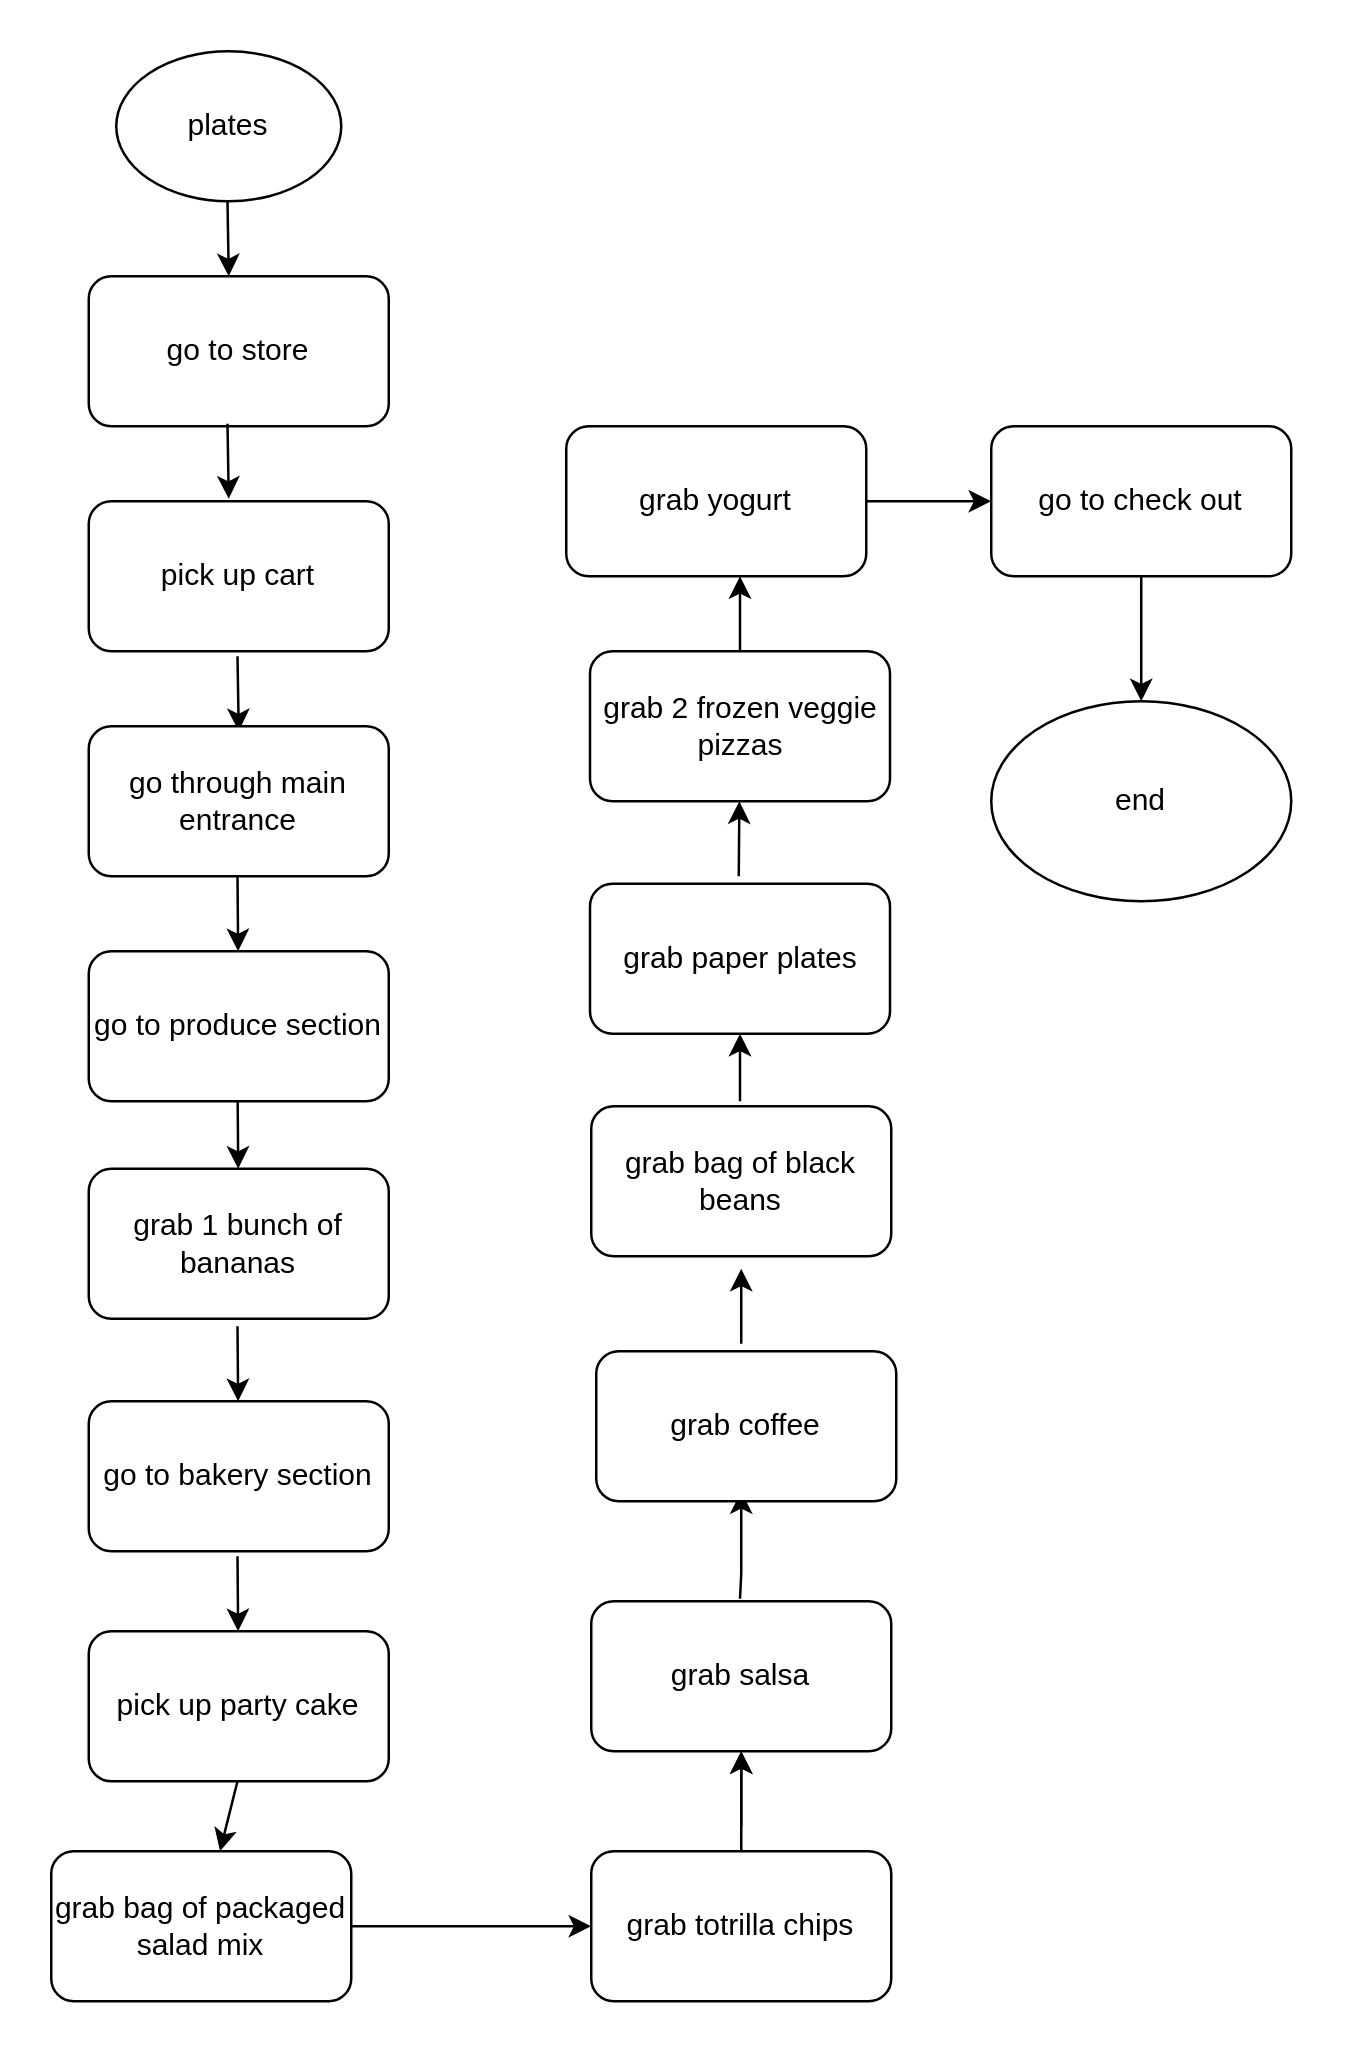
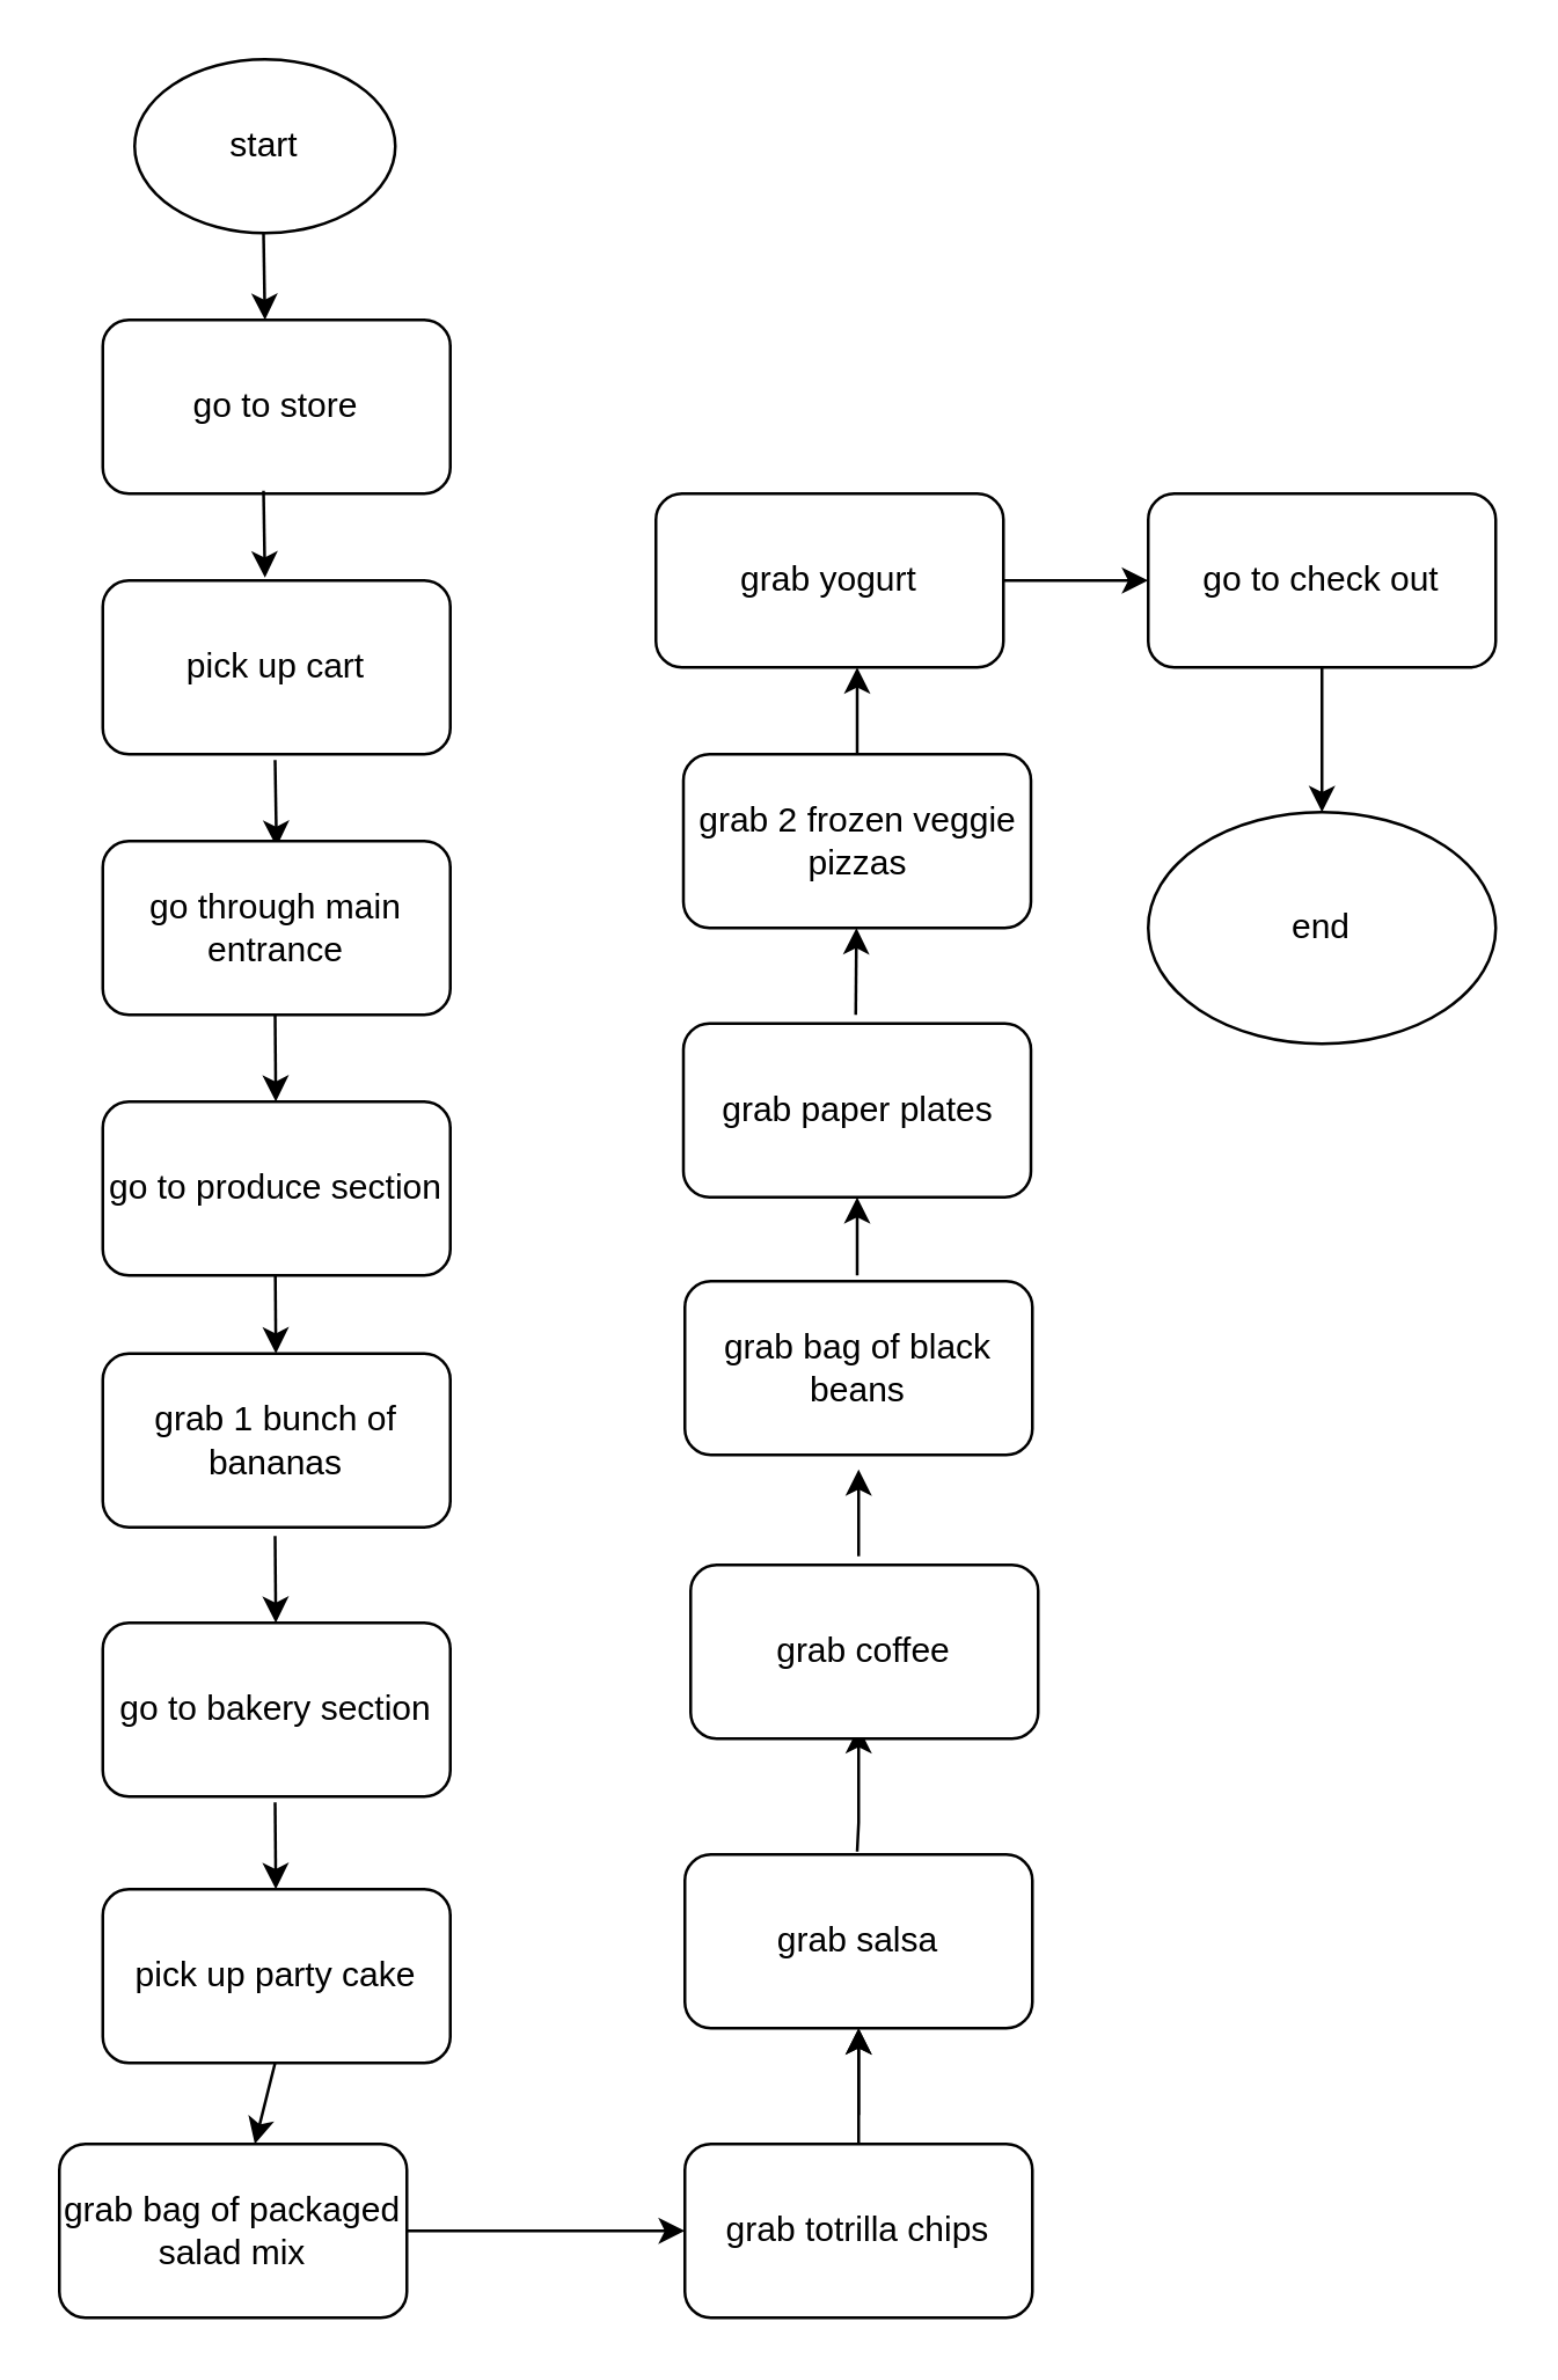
- <mxCell id="2" value="plates" style="ellipse;whiteSpace=wrap;html=1;" vertex="1" parent="1"><mxGeometry x="46" y="20" width="90" height="60" as="geometry" /></mxCell>
+ <mxCell id="2" value="start" style="ellipse;whiteSpace=wrap;html=1;" vertex="1" parent="1"><mxGeometry x="46" y="20" width="90" height="60" as="geometry" /></mxCell>
